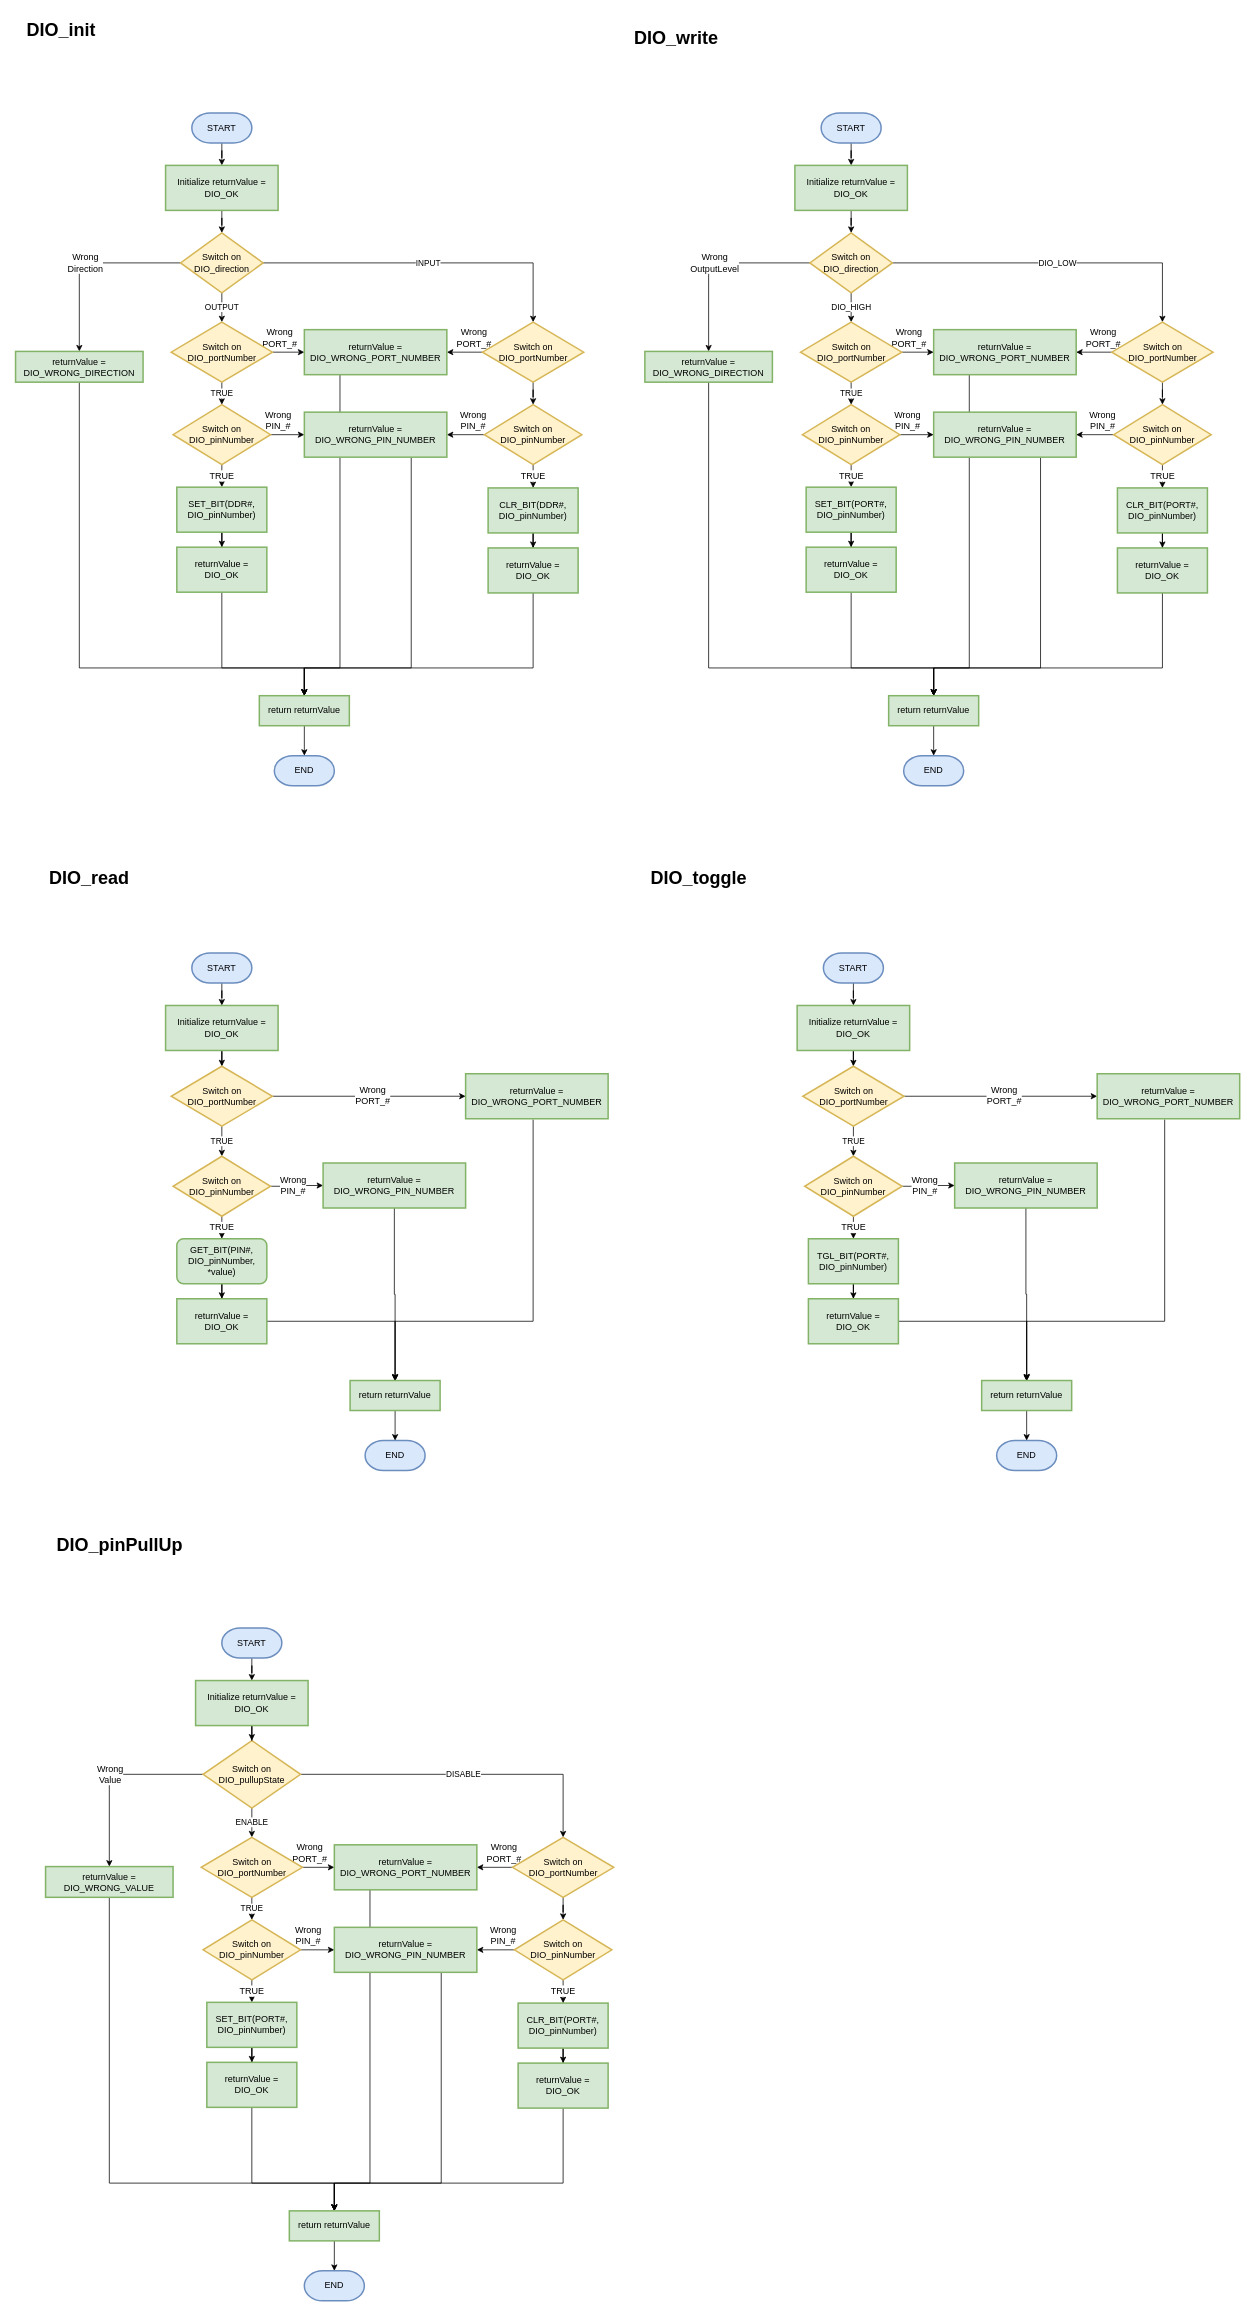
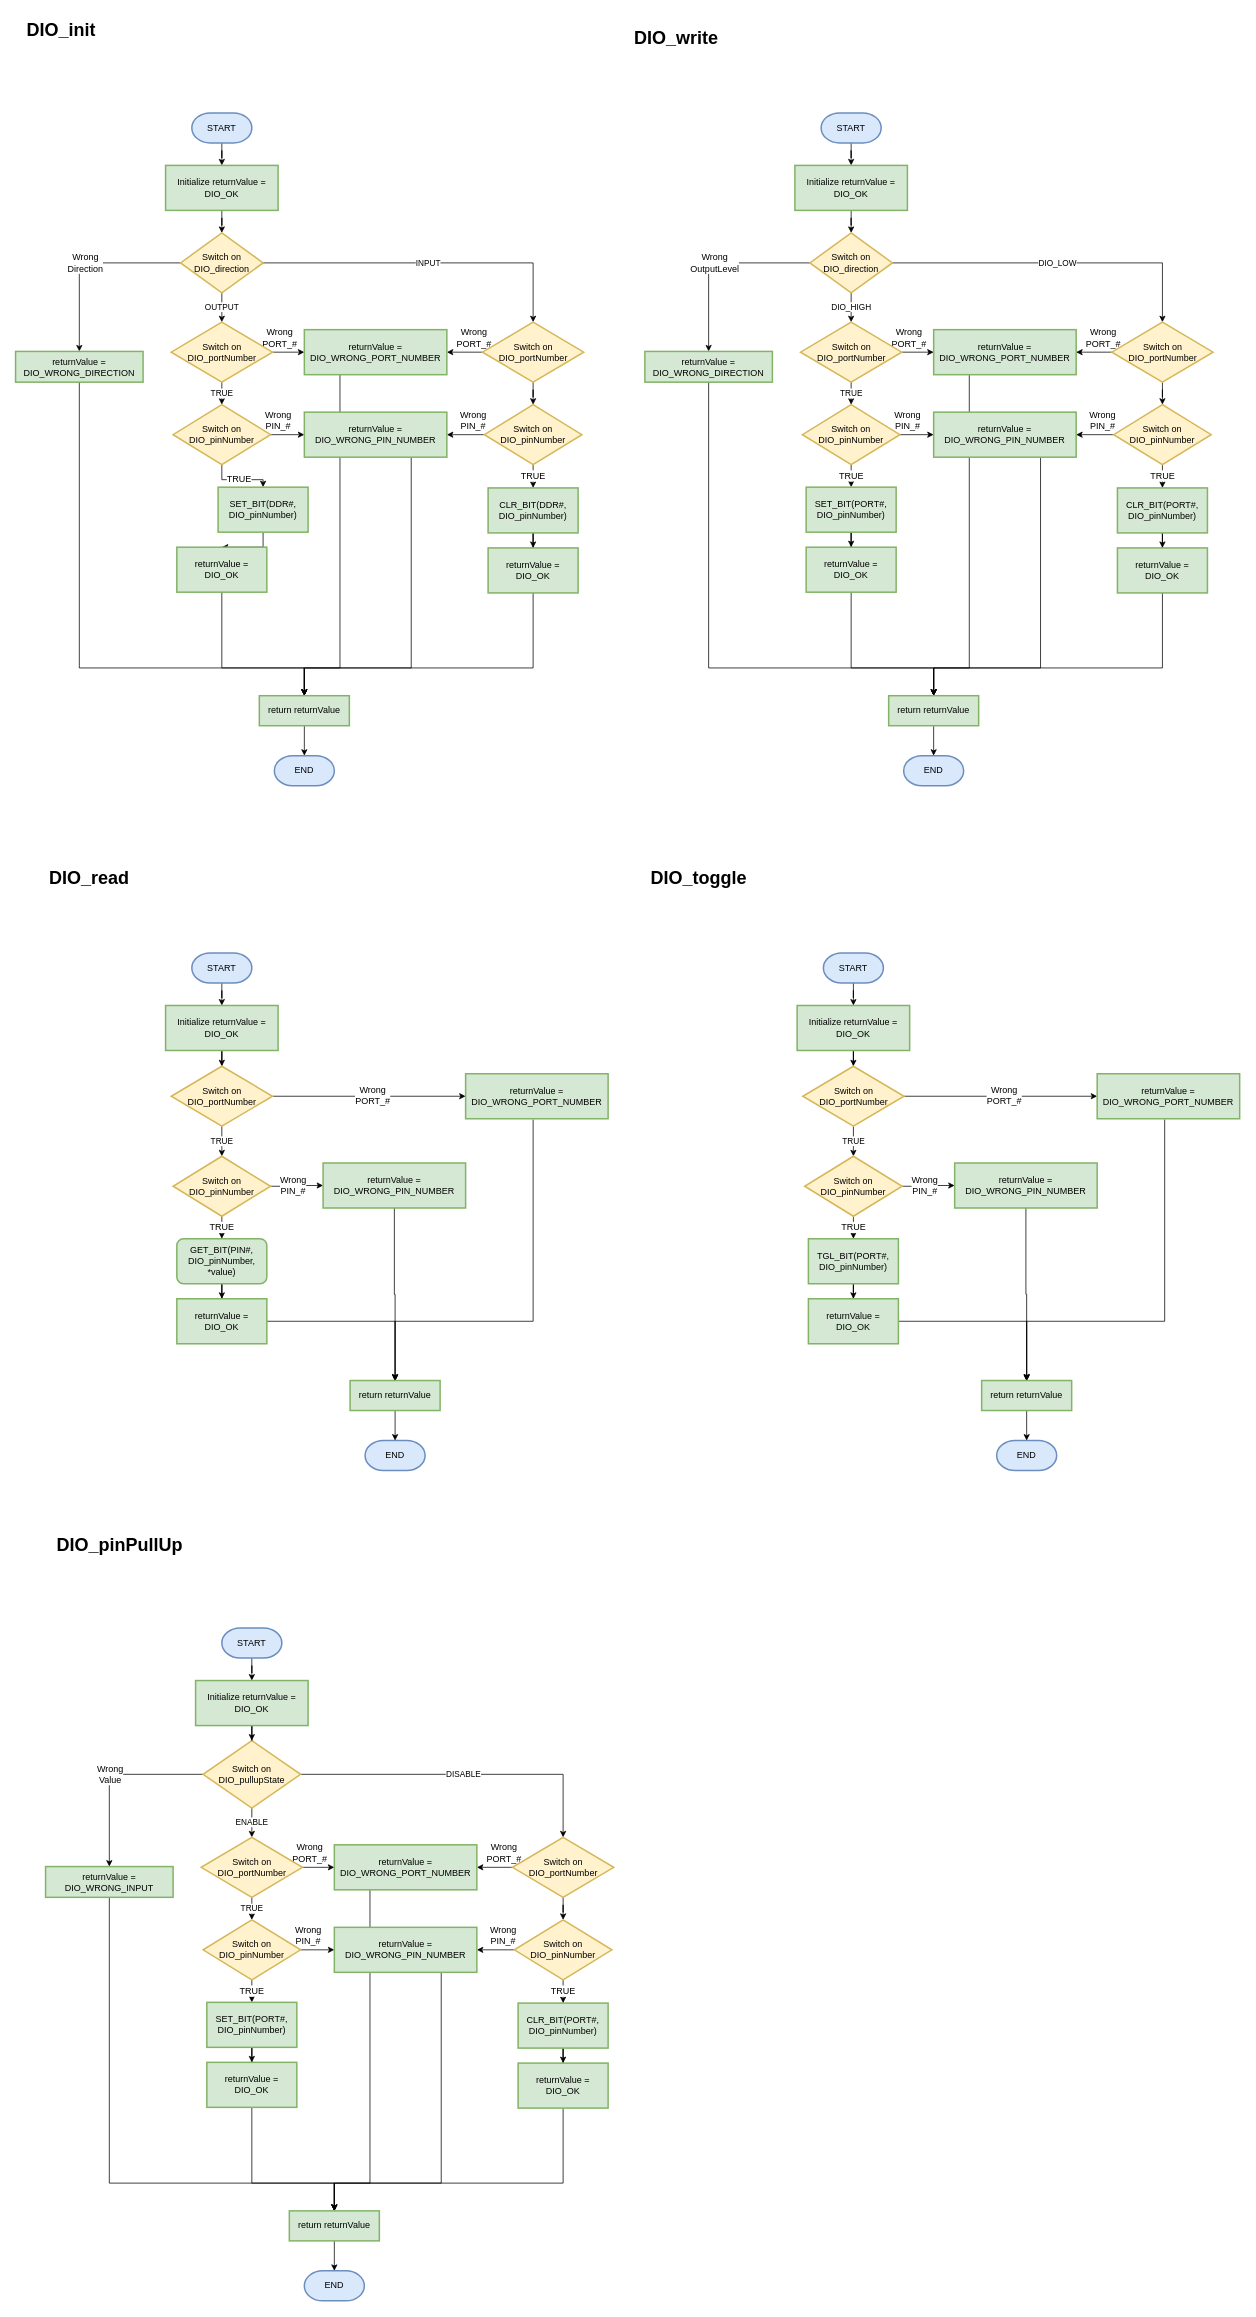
- <mxCell id="28" value="SET_BIT(DDR#, DIO_pinNumber)" style="whiteSpace=wrap;html=1;fillColor=#d5e8d4;strokeColor=#82b366;strokeWidth=2;fontFamily=Helvetica;" parent="1" vertex="1"><mxGeometry x="235" y="649" width="120" height="60" as="geometry" /></mxCell>
+ <mxCell id="28" value="SET_BIT(DDR#, DIO_pinNumber)" style="whiteSpace=wrap;html=1;fillColor=#d5e8d4;strokeColor=#82b366;strokeWidth=2;fontFamily=Helvetica;" parent="1" vertex="1"><mxGeometry x="290" y="649" width="120" height="60" as="geometry" /></mxCell>
- <mxCell id="158" value="returnValue = DIO_WRONG_VALUE" style="whiteSpace=wrap;html=1;fillColor=#d5e8d4;strokeColor=#82b366;strokeWidth=2;fontFamily=Helvetica;" parent="1" vertex="1"><mxGeometry x="60" y="2488" width="170" height="41" as="geometry" /></mxCell>
+ <mxCell id="158" value="returnValue = DIO_WRONG_INPUT" style="whiteSpace=wrap;html=1;fillColor=#d5e8d4;strokeColor=#82b366;strokeWidth=2;fontFamily=Helvetica;" parent="1" vertex="1"><mxGeometry x="60" y="2488" width="170" height="41" as="geometry" /></mxCell>
